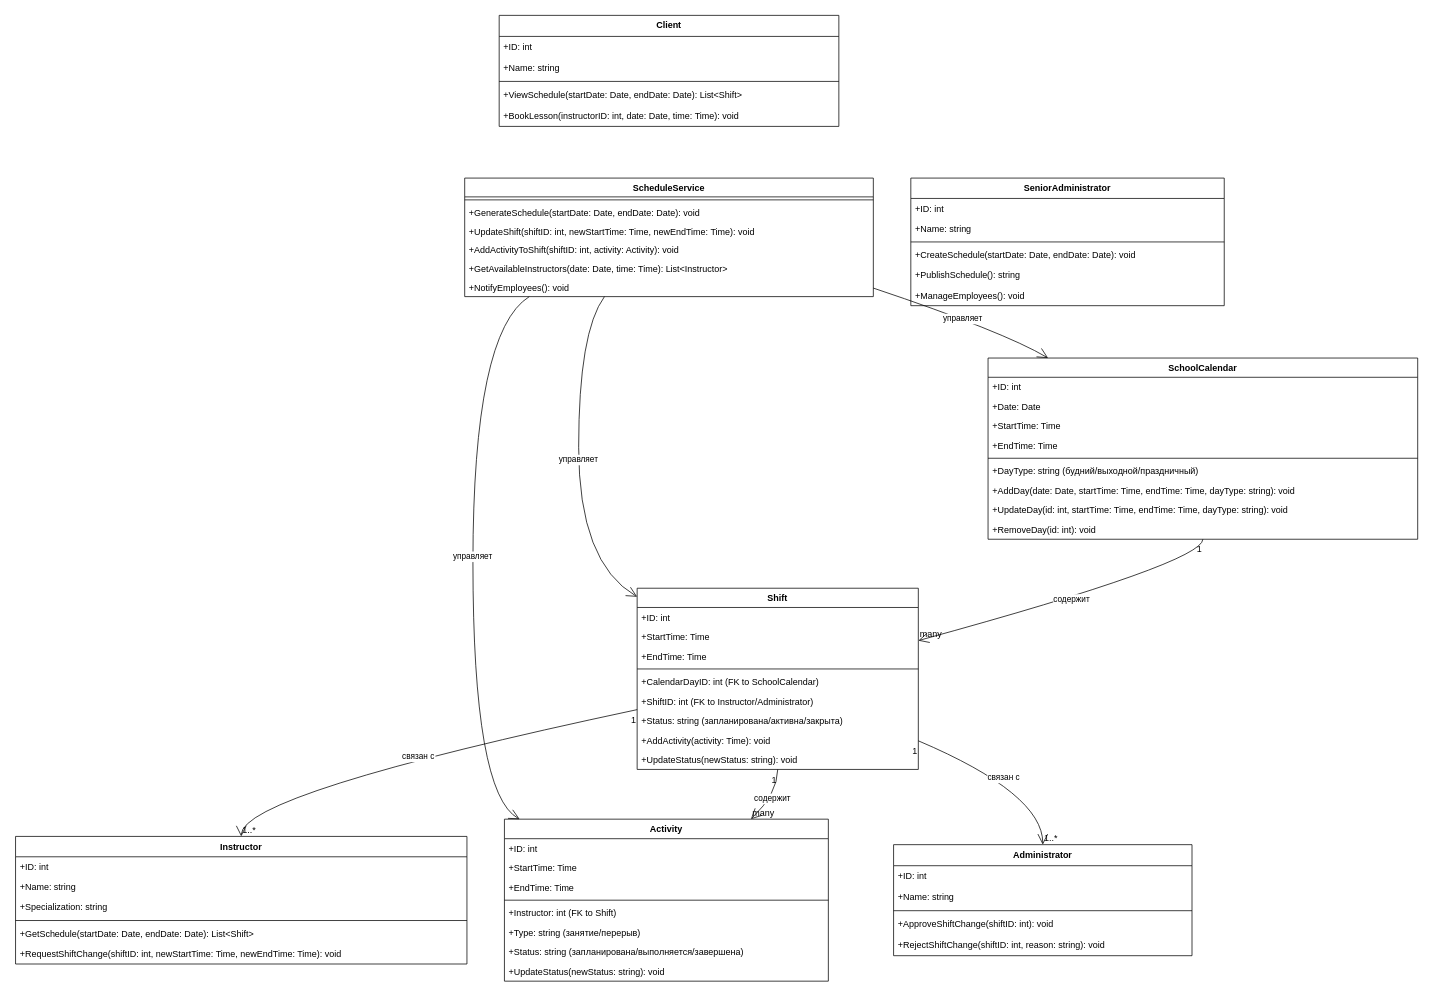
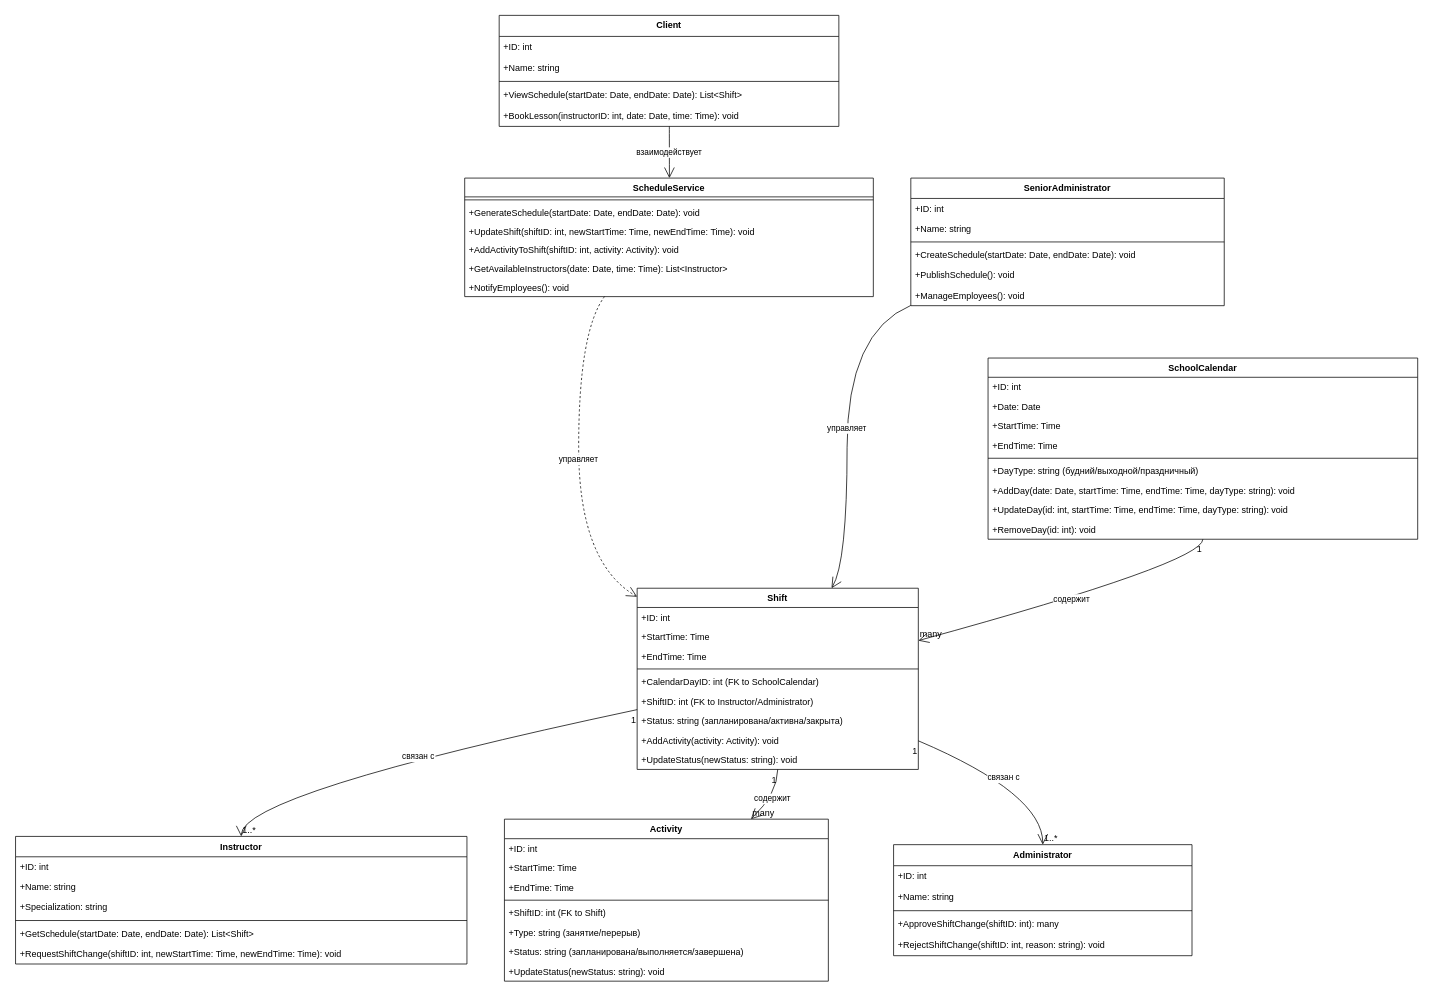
+ <mxCell id="77" value="взаимодействует" style="curved=1;startArrow=none;endArrow=open;endSize=12;exitX=0.501;exitY=1.002;entryX=0.501;entryY=6.692e-8;rounded=0;" edge="1" parent="1" source="51" target="57"><mxGeometry relative="1" as="geometry"><Array as="points" /></mxGeometry></mxCell>
- <mxCell id="49" value="+PublishSchedule(): string" style="text;strokeColor=none;fillColor=none;align=left;verticalAlign=top;spacingLeft=4;spacingRight=4;overflow=hidden;rotatable=0;points=[[0,0.5],[1,0.5]];portConstraint=eastwest;" vertex="1" parent="44"><mxGeometry y="116.167" width="418" height="27" as="geometry" /></mxCell>
+ <mxCell id="49" value="+PublishSchedule(): void" style="text;strokeColor=none;fillColor=none;align=left;verticalAlign=top;spacingLeft=4;spacingRight=4;overflow=hidden;rotatable=0;points=[[0,0.5],[1,0.5]];portConstraint=eastwest;" vertex="1" parent="44"><mxGeometry y="116.167" width="418" height="27" as="geometry" /></mxCell>
- <mxCell id="78" value="управляет" style="curved=1;startArrow=none;endArrow=open;endSize=12;exitX=1.001;exitY=0.929;entryX=0.139;entryY=-0.001;rounded=0;" edge="1" parent="1" source="57" target="2"><mxGeometry relative="1" as="geometry"><Array as="points"><mxPoint x="1338" y="442" /></Array></mxGeometry></mxCell>
- <mxCell id="79" value="управляет" style="curved=1;startArrow=none;endArrow=open;endSize=12;exitX=0.342;exitY=1.0;entryX=-0.0;entryY=0.047;rounded=0;" edge="1" parent="1" source="57" target="12"><mxGeometry relative="1" as="geometry"><Array as="points"><mxPoint x="771" y="442" /><mxPoint x="771" y="750" /></Array></mxGeometry></mxCell>
+ <mxCell id="79" value="управляет" style="curved=1;startArrow=none;endArrow=open;endSize=12;exitX=0.342;exitY=1.0;entryX=-0.0;entryY=0.047;rounded=0;dashed=1;" edge="1" parent="1" source="57" target="12"><mxGeometry relative="1" as="geometry"><Array as="points"><mxPoint x="771" y="442" /><mxPoint x="771" y="750" /></Array></mxGeometry></mxCell>
+ <mxCell id="76" value="управляет" style="curved=1;startArrow=none;endArrow=open;endSize=12;exitX=0.001;exitY=0.997;entryX=0.691;entryY=0.001;rounded=0;" edge="1" parent="1" source="44" target="12"><mxGeometry relative="1" as="geometry"><Array as="points"><mxPoint x="1129" y="442" /><mxPoint x="1129" y="750" /></Array></mxGeometry></mxCell>
- <mxCell id="80" value="управляет" style="curved=1;startArrow=none;endArrow=open;endSize=12;exitX=0.158;exitY=1.0;entryX=0.047;entryY=2.119e-7;rounded=0;" edge="1" parent="1" source="57" target="22"><mxGeometry relative="1" as="geometry"><Array as="points"><mxPoint x="630" y="442" /><mxPoint x="630" y="1058" /></Array></mxGeometry></mxCell>
- <mxCell id="20" value="+AddActivity(activity: Time): void" style="text;strokeColor=none;fillColor=none;align=left;verticalAlign=top;spacingLeft=4;spacingRight=4;overflow=hidden;rotatable=0;points=[[0,0.5],[1,0.5]];portConstraint=eastwest;" vertex="1" parent="12"><mxGeometry y="189.667" width="375" height="26" as="geometry" /></mxCell>
+ <mxCell id="20" value="+AddActivity(activity: Activity): void" style="text;strokeColor=none;fillColor=none;align=left;verticalAlign=top;spacingLeft=4;spacingRight=4;overflow=hidden;rotatable=0;points=[[0,0.5],[1,0.5]];portConstraint=eastwest;" vertex="1" parent="12"><mxGeometry y="189.667" width="375" height="26" as="geometry" /></mxCell>
- <mxCell id="27" value="+Instructor: int (FK to Shift)" style="text;strokeColor=none;fillColor=none;align=left;verticalAlign=top;spacingLeft=4;spacingRight=4;overflow=hidden;rotatable=0;points=[[0,0.5],[1,0.5]];portConstraint=eastwest;" vertex="1" parent="22"><mxGeometry y="112.042" width="432" height="26" as="geometry" /></mxCell>
+ <mxCell id="27" value="+ShiftID: int (FK to Shift)" style="text;strokeColor=none;fillColor=none;align=left;verticalAlign=top;spacingLeft=4;spacingRight=4;overflow=hidden;rotatable=0;points=[[0,0.5],[1,0.5]];portConstraint=eastwest;" vertex="1" parent="22"><mxGeometry y="112.042" width="432" height="26" as="geometry" /></mxCell>
- <mxCell id="42" value="+ApproveShiftChange(shiftID: int): void" style="text;strokeColor=none;fillColor=none;align=left;verticalAlign=top;spacingLeft=4;spacingRight=4;overflow=hidden;rotatable=0;points=[[0,0.5],[1,0.5]];portConstraint=eastwest;" vertex="1" parent="38"><mxGeometry y="92.067" width="398" height="28" as="geometry" /></mxCell>
+ <mxCell id="42" value="+ApproveShiftChange(shiftID: int): many" style="text;strokeColor=none;fillColor=none;align=left;verticalAlign=top;spacingLeft=4;spacingRight=4;overflow=hidden;rotatable=0;points=[[0,0.5],[1,0.5]];portConstraint=eastwest;" vertex="1" parent="38"><mxGeometry y="92.067" width="398" height="28" as="geometry" /></mxCell>
